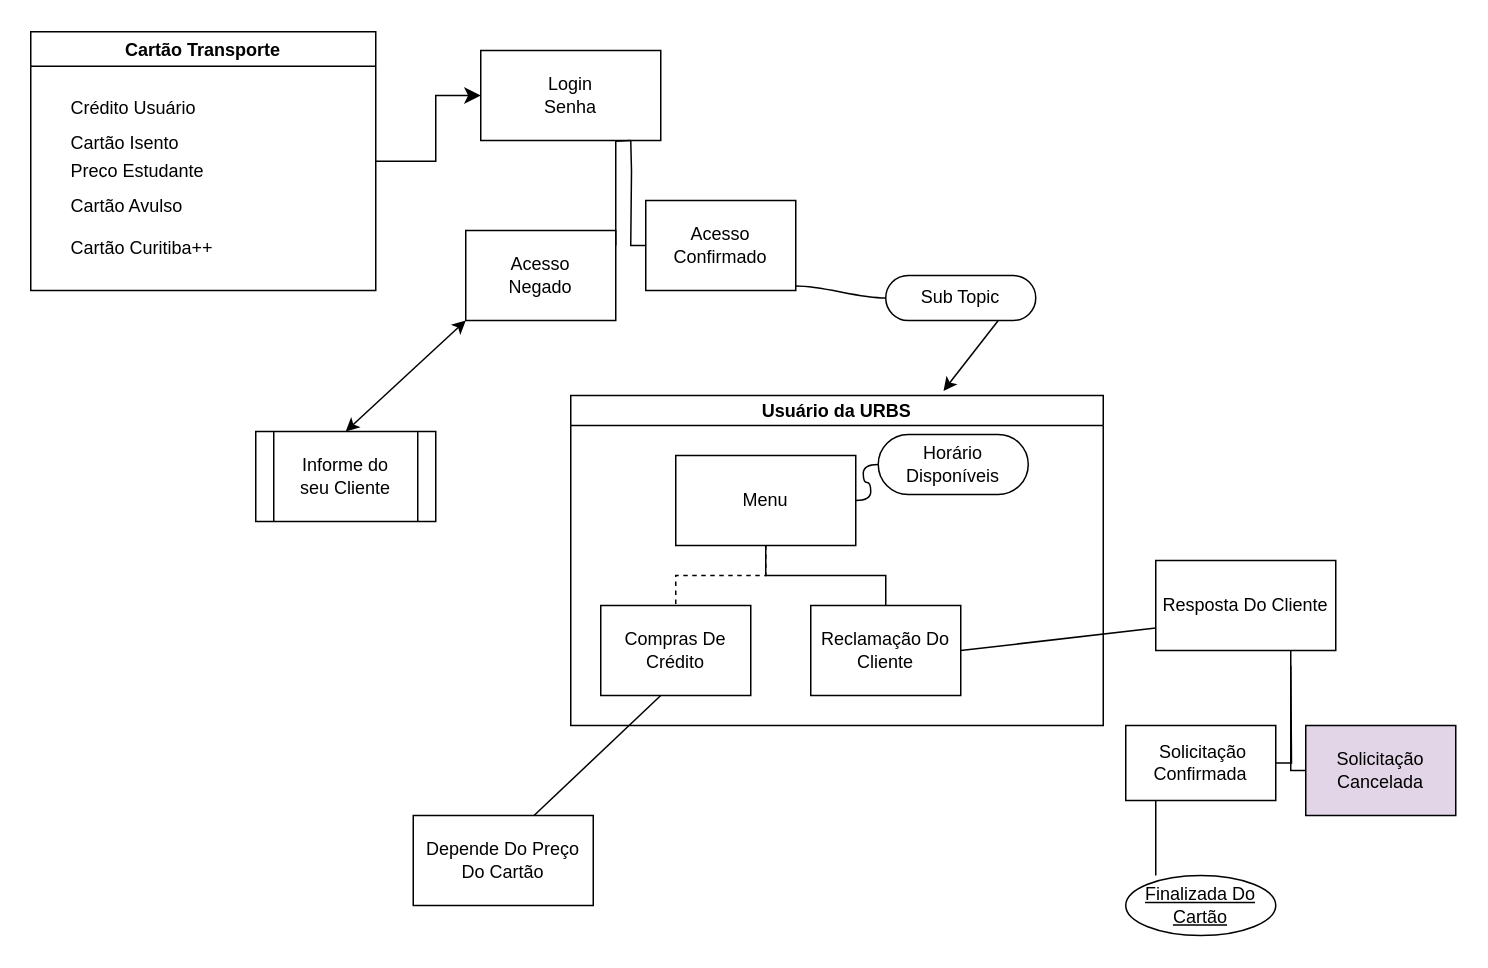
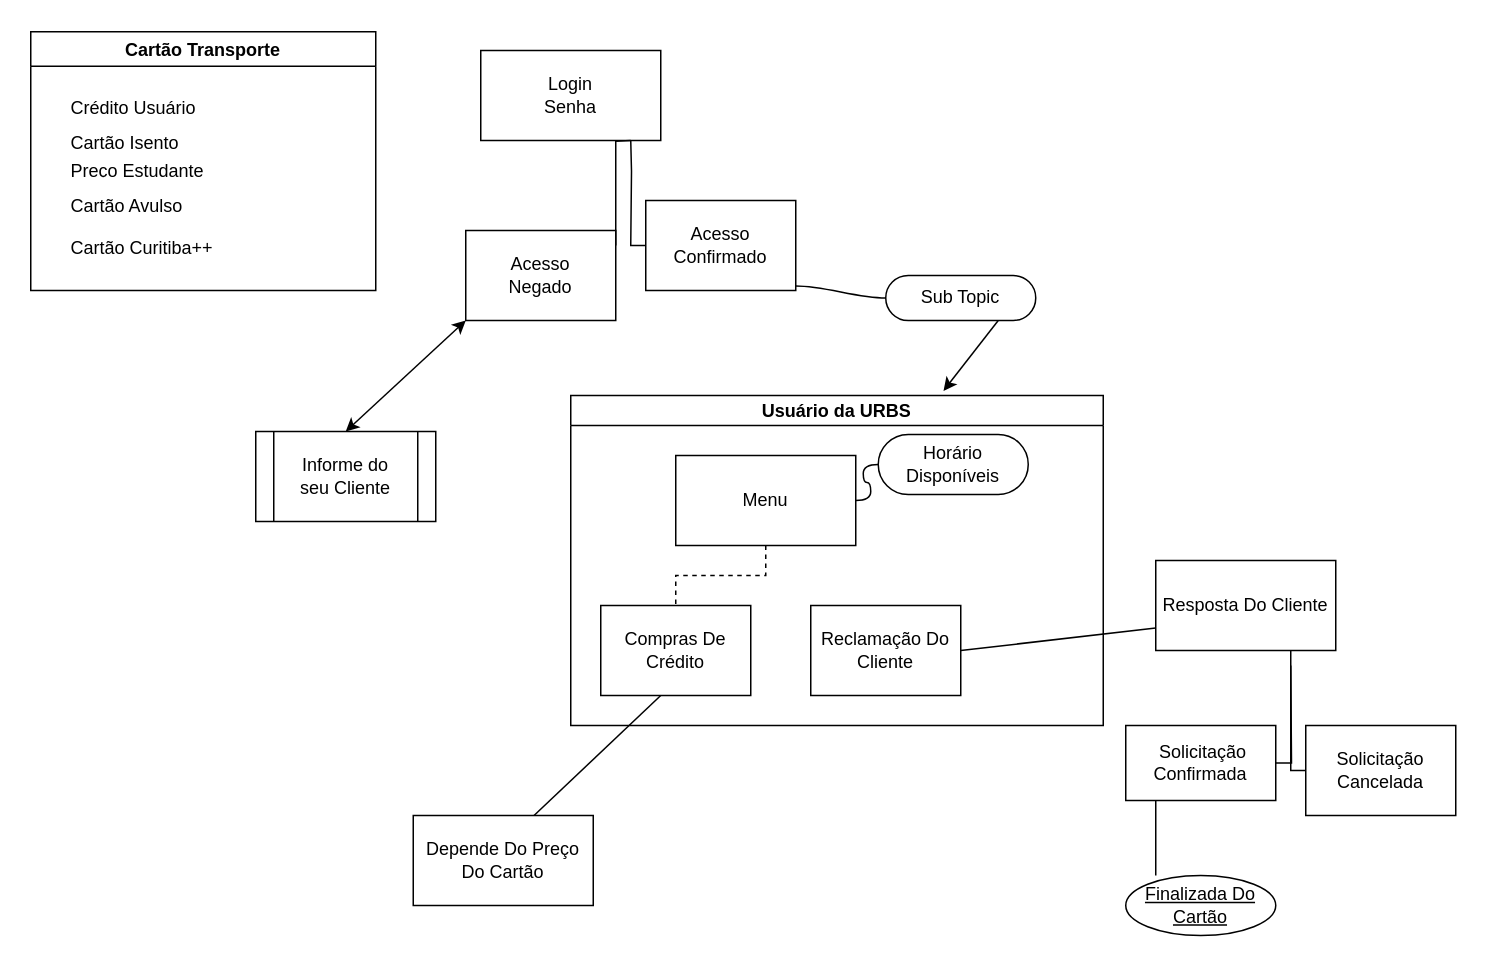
- <mxCell id="20" value="" style="edgeStyle=elbowEdgeStyle;elbow=horizontal;endArrow=classic;html=1;curved=0;rounded=0;endSize=8;startSize=8;exitX=1;exitY=0.5;exitDx=0;exitDy=0;entryX=0;entryY=0.5;entryDx=0;entryDy=0;" parent="1" source="2" target="21" edge="1"><mxGeometry width="50" height="50" relative="1" as="geometry"><mxPoint x="310" y="63" as="sourcePoint" /><mxPoint x="363.96" y="34.35" as="targetPoint" /><Array as="points"><mxPoint x="290" y="63" /></Array></mxGeometry></mxCell>
- <mxCell id="28" value="" style="edgeStyle=elbowEdgeStyle;elbow=vertical;sourcePerimeterSpacing=0;targetPerimeterSpacing=0;startArrow=none;endArrow=none;rounded=0;curved=0;" parent="26" source="29" target="31" edge="1"><mxGeometry relative="1" as="geometry" /></mxCell>
- <mxCell id="46" value="Solicitação&lt;div&gt;Cancelada&lt;/div&gt;" style="whiteSpace=wrap;html=1;align=center;verticalAlign=middle;treeFolding=1;treeMoving=1;fillColor=#e1d5e7;" parent="1" vertex="1"><mxGeometry x="870" y="483" width="100" height="60" as="geometry" /></mxCell>
+ <mxCell id="46" value="Solicitação&lt;div&gt;Cancelada&lt;/div&gt;" style="whiteSpace=wrap;html=1;align=center;verticalAlign=middle;treeFolding=1;treeMoving=1;" parent="1" vertex="1"><mxGeometry x="870" y="483" width="100" height="60" as="geometry" /></mxCell>
